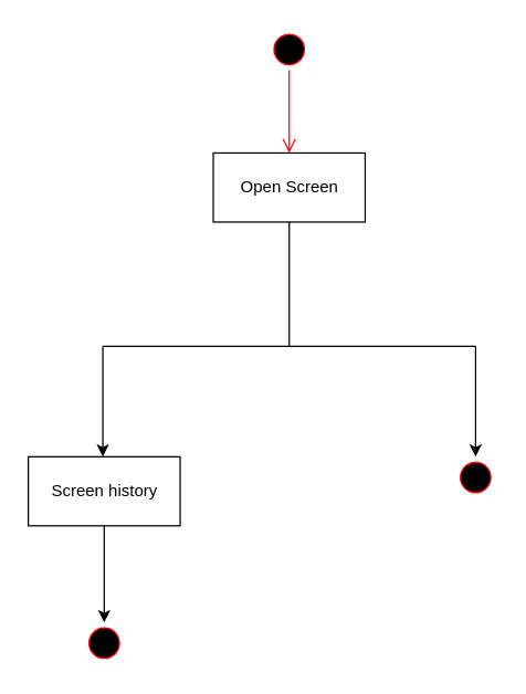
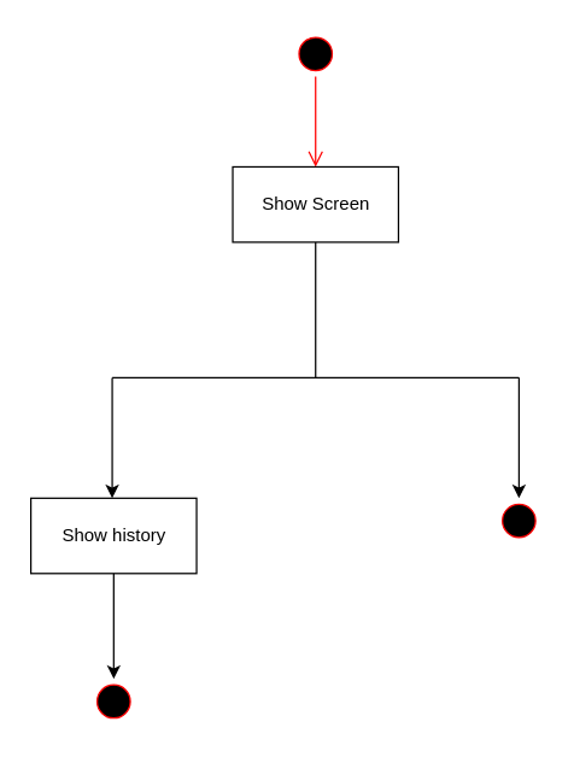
- <mxCell id="4" value="Open Screen" style="html=1;" vertex="1" parent="1"><mxGeometry x="154" y="110" width="110" height="50" as="geometry" /></mxCell>
+ <mxCell id="4" value="Show Screen" style="html=1;" vertex="1" parent="1"><mxGeometry x="154" y="110" width="110" height="50" as="geometry" /></mxCell>
- <mxCell id="11" value="Screen history" style="html=1;" vertex="1" parent="1"><mxGeometry x="20" y="330" width="110" height="50" as="geometry" /></mxCell>
+ <mxCell id="11" value="Show history" style="html=1;" vertex="1" parent="1"><mxGeometry x="20" y="330" width="110" height="50" as="geometry" /></mxCell>
